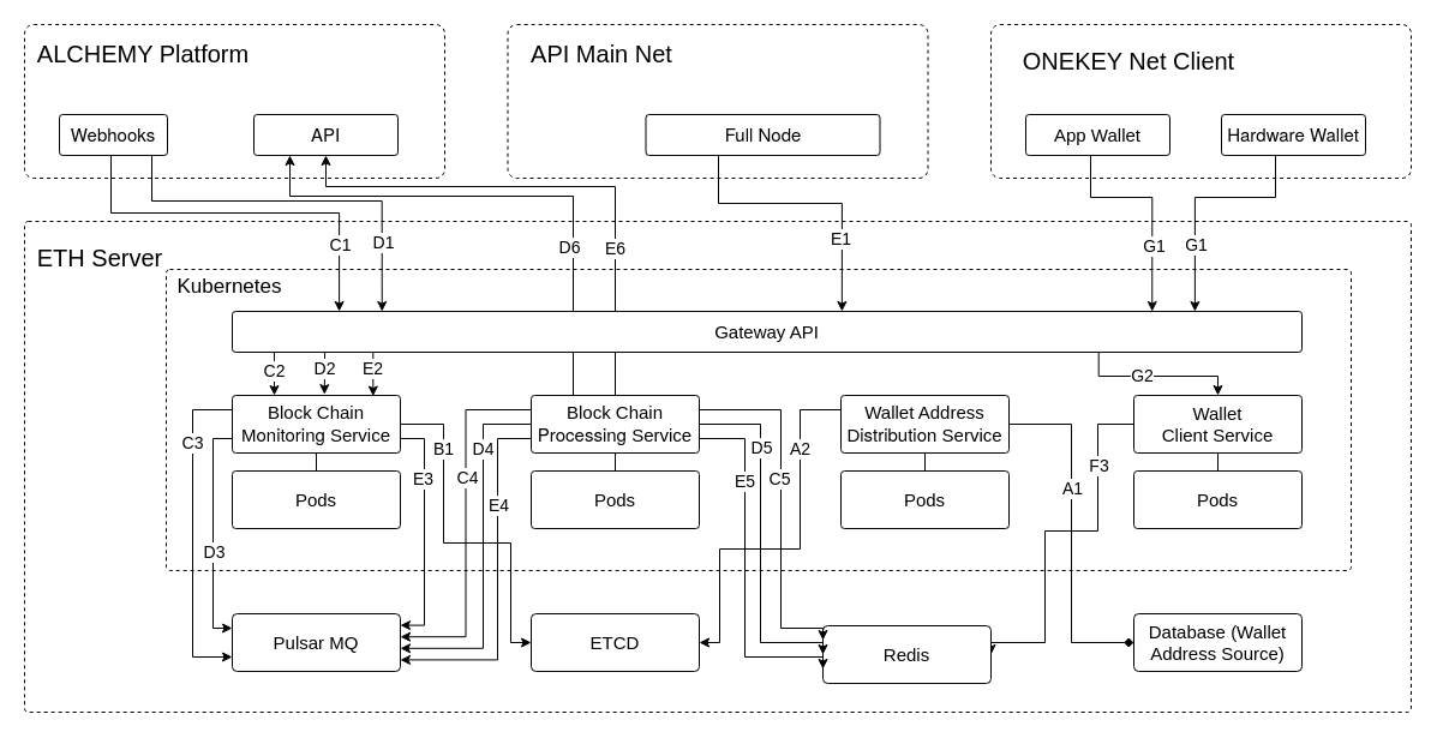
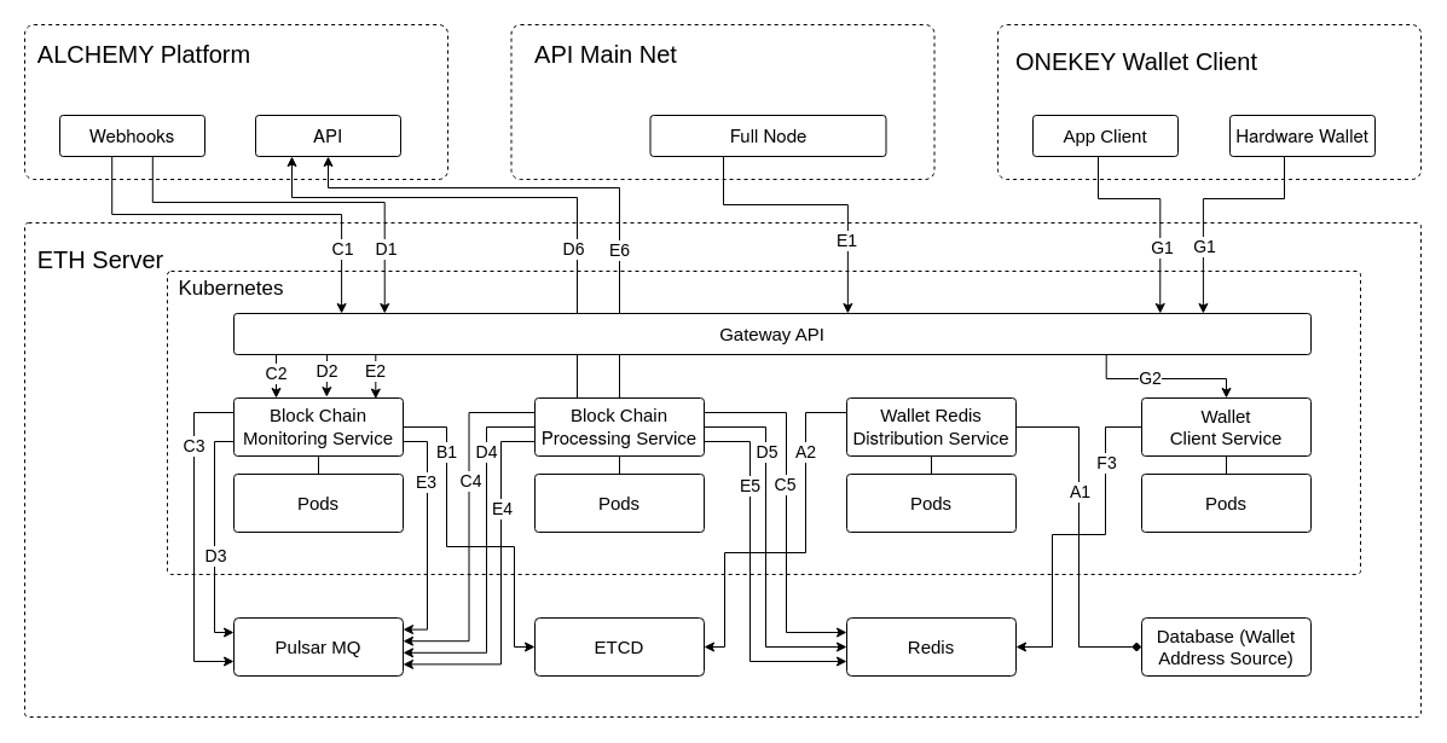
- <mxCell id="39" value="ONEKEY Net Client" style="text;html=1;align=center;verticalAlign=middle;whiteSpace=wrap;rounded=0;fontSize=20;" parent="1" vertex="1"><mxGeometry x="825" y="20" width="230" height="60" as="geometry" /></mxCell>
+ <mxCell id="39" value="ONEKEY Wallet Client" style="text;html=1;align=center;verticalAlign=middle;whiteSpace=wrap;rounded=0;fontSize=20;" parent="1" vertex="1"><mxGeometry x="825" y="20" width="230" height="60" as="geometry" /></mxCell>
- <mxCell id="9" value="&lt;span style=&quot;font-family: &amp;quot;Helvetica Neue&amp;quot;; text-align: start; font-size: 15px;&quot;&gt;Webhooks&lt;/span&gt;" style="rounded=1;whiteSpace=wrap;html=1;arcSize=8;fontSize=15;points=[[0,0,0,0,0],[0,0.25,0,0,0],[0,0.5,0,0,0],[0,0.75,0,0,0],[0,1,0,0,0],[0.09,1,0,0,0],[0.18,1,0,0,0],[0.25,0,0,0,0],[0.25,1,0,0,0],[0.27,1,0,0,0],[0.36,1,0,0,0],[0.45,1,0,0,0],[0.5,0,0,0,0],[0.5,1,0,0,0],[0.55,1,0,0,0],[0.64,1,0,0,0],[0.73,1,0,0,0],[0.75,0,0,0,0],[0.75,1,0,0,0],[0.82,1,0,0,0],[0.91,1,0,0,0],[1,0,0,0,0],[1,0.25,0,0,0],[1,0.5,0,0,0],[1,0.75,0,0,0],[1,1,0,0,0]];" parent="1" vertex="1"><mxGeometry x="49" y="95" width="90" height="34" as="geometry" /></mxCell>
+ <mxCell id="9" value="&lt;span style=&quot;font-family: &amp;quot;Helvetica Neue&amp;quot;; text-align: start; font-size: 15px;&quot;&gt;Webhooks&lt;/span&gt;" style="rounded=1;whiteSpace=wrap;html=1;arcSize=8;fontSize=15;points=[[0,0,0,0,0],[0,0.25,0,0,0],[0,0.5,0,0,0],[0,0.75,0,0,0],[0,1,0,0,0],[0.09,1,0,0,0],[0.18,1,0,0,0],[0.25,0,0,0,0],[0.25,1,0,0,0],[0.27,1,0,0,0],[0.36,1,0,0,0],[0.45,1,0,0,0],[0.5,0,0,0,0],[0.5,1,0,0,0],[0.55,1,0,0,0],[0.64,1,0,0,0],[0.73,1,0,0,0],[0.75,0,0,0,0],[0.75,1,0,0,0],[0.82,1,0,0,0],[0.91,1,0,0,0],[1,0,0,0,0],[1,0.25,0,0,0],[1,0.5,0,0,0],[1,0.75,0,0,0],[1,1,0,0,0]];" parent="1" vertex="1"><mxGeometry x="49" y="95" width="120" height="34" as="geometry" /></mxCell>
- <mxCell id="50" value="App Wallet" style="rounded=1;whiteSpace=wrap;html=1;arcSize=8;fontSize=15;points=[[0,0,0,0,0],[0,0.25,0,0,0],[0,0.5,0,0,0],[0,0.75,0,0,0],[0,1,0,0,0],[0.09,1,0,0,0],[0.18,1,0,0,0],[0.25,0,0,0,0],[0.25,1,0,0,0],[0.27,1,0,0,0],[0.36,1,0,0,0],[0.45,1,0,0,0],[0.5,0,0,0,0],[0.5,1,0,0,0],[0.55,1,0,0,0],[0.64,1,0,0,0],[0.73,1,0,0,0],[0.75,0,0,0,0],[0.75,1,0,0,0],[0.82,1,0,0,0],[0.91,1,0,0,0],[1,0,0,0,0],[1,0.25,0,0,0],[1,0.5,0,0,0],[1,0.75,0,0,0],[1,1,0,0,0]];" vertex="1" parent="1"><mxGeometry x="854" y="95" width="120" height="34" as="geometry" /></mxCell>
+ <mxCell id="50" value="App Client" style="rounded=1;whiteSpace=wrap;html=1;arcSize=8;fontSize=15;points=[[0,0,0,0,0],[0,0.25,0,0,0],[0,0.5,0,0,0],[0,0.75,0,0,0],[0,1,0,0,0],[0.09,1,0,0,0],[0.18,1,0,0,0],[0.25,0,0,0,0],[0.25,1,0,0,0],[0.27,1,0,0,0],[0.36,1,0,0,0],[0.45,1,0,0,0],[0.5,0,0,0,0],[0.5,1,0,0,0],[0.55,1,0,0,0],[0.64,1,0,0,0],[0.73,1,0,0,0],[0.75,0,0,0,0],[0.75,1,0,0,0],[0.82,1,0,0,0],[0.91,1,0,0,0],[1,0,0,0,0],[1,0.25,0,0,0],[1,0.5,0,0,0],[1,0.75,0,0,0],[1,1,0,0,0]];" vertex="1" parent="1"><mxGeometry x="854" y="95" width="120" height="34" as="geometry" /></mxCell>
- <mxCell id="34" value="Wallet Address D&lt;span style=&quot;font-family: &amp;quot;Helvetica Neue&amp;quot;; text-align: start; background-color: initial; font-size: 15px;&quot;&gt;istribution&lt;/span&gt;&lt;span style=&quot;background-color: initial; font-size: 15px;&quot;&gt;&amp;nbsp;Service&lt;/span&gt;" style="rounded=1;whiteSpace=wrap;html=1;arcSize=6;fontSize=15;absoluteArcSize=1;" parent="1" vertex="1"><mxGeometry x="700" y="329" width="140" height="48" as="geometry" /></mxCell>
+ <mxCell id="34" value="Wallet Redis D&lt;span style=&quot;font-family: &amp;quot;Helvetica Neue&amp;quot;; text-align: start; background-color: initial; font-size: 15px;&quot;&gt;istribution&lt;/span&gt;&lt;span style=&quot;background-color: initial; font-size: 15px;&quot;&gt;&amp;nbsp;Service&lt;/span&gt;" style="rounded=1;whiteSpace=wrap;html=1;arcSize=6;fontSize=15;absoluteArcSize=1;" parent="1" vertex="1"><mxGeometry x="700" y="329" width="140" height="48" as="geometry" /></mxCell>
- <mxCell id="36" value="Redis" style="rounded=1;whiteSpace=wrap;html=1;arcSize=8;fontSize=15;absoluteArcSize=1;points=[[0,0,0,0,0],[0,0.25,0,0,0],[0,0.5,0,0,0],[0,0.75,0,0,0],[0,1,0,0,0],[0.25,0,0,0,0],[0.25,1,0,0,0],[0.5,0,0,0,0],[0.5,1,0,0,0],[0.75,0,0,0,0],[0.75,1,0,0,0],[1,0,0,0,0],[1,0.25,0,0,0],[1,0.5,0,0,0],[1,0.75,0,0,0],[1,1,0,0,0]];" parent="1" vertex="1"><mxGeometry x="685" y="521" width="140" height="48" as="geometry" /></mxCell>
+ <mxCell id="36" value="Redis" style="rounded=1;whiteSpace=wrap;html=1;arcSize=8;fontSize=15;absoluteArcSize=1;points=[[0,0,0,0,0],[0,0.25,0,0,0],[0,0.5,0,0,0],[0,0.75,0,0,0],[0,1,0,0,0],[0.25,0,0,0,0],[0.25,1,0,0,0],[0.5,0,0,0,0],[0.5,1,0,0,0],[0.75,0,0,0,0],[0.75,1,0,0,0],[1,0,0,0,0],[1,0.25,0,0,0],[1,0.5,0,0,0],[1,0.75,0,0,0],[1,1,0,0,0]];" parent="1" vertex="1"><mxGeometry x="700" y="511" width="140" height="48" as="geometry" /></mxCell>
